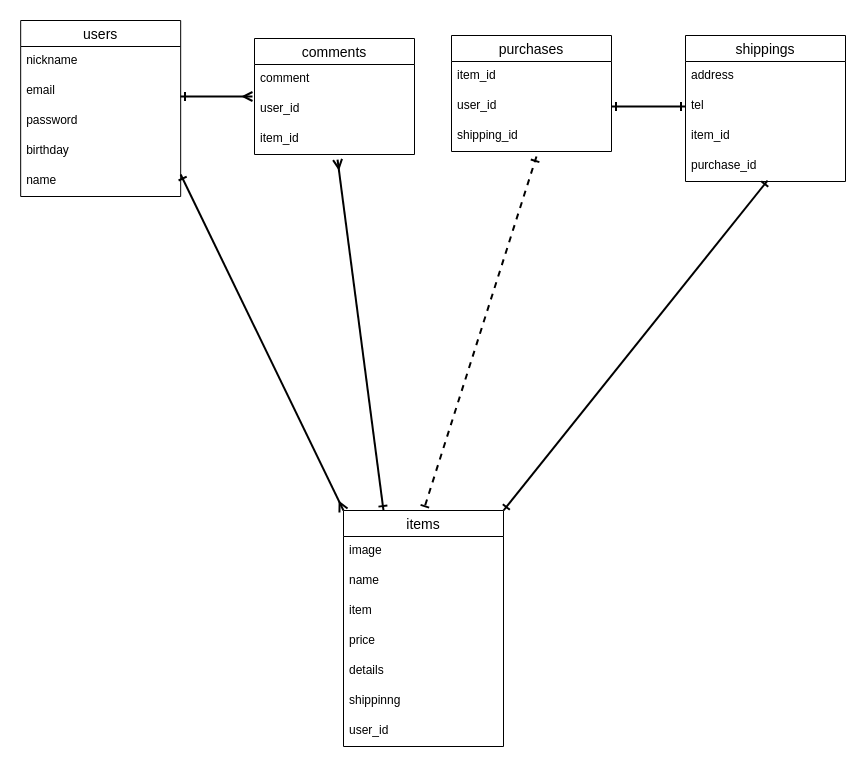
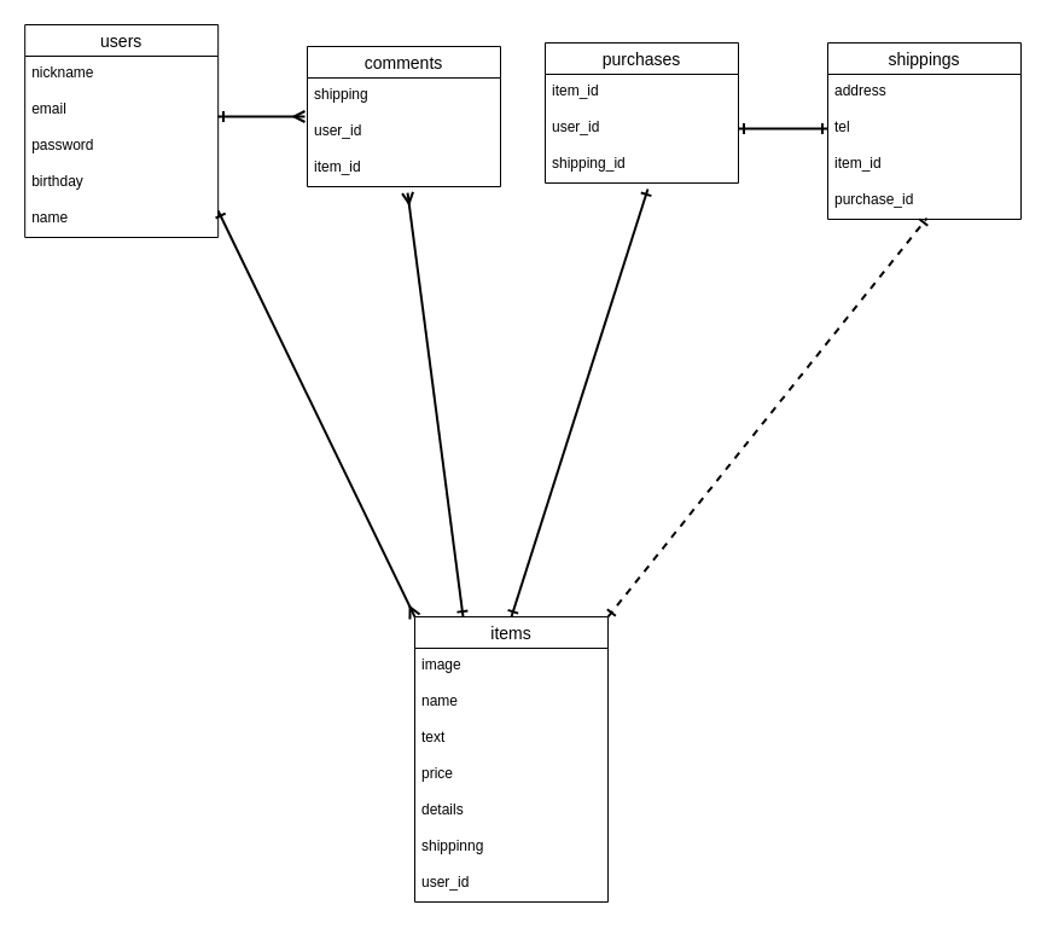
- <mxCell id="23" value="comment" style="text;strokeColor=none;fillColor=none;spacingLeft=4;spacingRight=4;overflow=hidden;rotatable=0;points=[[0,0.5],[1,0.5]];portConstraint=eastwest;fontSize=12;" vertex="1" parent="22"><mxGeometry y="26" width="160" height="30" as="geometry" /></mxCell>
+ <mxCell id="23" value="shipping" style="text;strokeColor=none;fillColor=none;spacingLeft=4;spacingRight=4;overflow=hidden;rotatable=0;points=[[0,0.5],[1,0.5]];portConstraint=eastwest;fontSize=12;" vertex="1" parent="22"><mxGeometry y="26" width="160" height="30" as="geometry" /></mxCell>
- <mxCell id="20" value="" style="endArrow=ERone;html=1;strokeWidth=2;entryX=0.5;entryY=0;entryDx=0;entryDy=0;startArrow=ERone;startFill=0;endFill=0;exitX=0.531;exitY=1.167;exitDx=0;exitDy=0;exitPerimeter=0;dashed=1;" edge="1" parent="1" source="18" target="7"><mxGeometry width="50" height="50" relative="1" as="geometry"><mxPoint x="180.18" y="418" as="sourcePoint" /><mxPoint x="626" y="418" as="targetPoint" /></mxGeometry></mxCell>
+ <mxCell id="20" value="" style="endArrow=ERone;html=1;strokeWidth=2;entryX=0.5;entryY=0;entryDx=0;entryDy=0;startArrow=ERone;startFill=0;endFill=0;exitX=0.531;exitY=1.167;exitDx=0;exitDy=0;exitPerimeter=0;" edge="1" parent="1" source="18" target="7"><mxGeometry width="50" height="50" relative="1" as="geometry"><mxPoint x="180.18" y="418" as="sourcePoint" /><mxPoint x="626" y="418" as="targetPoint" /></mxGeometry></mxCell>
- <mxCell id="19" value="" style="endArrow=ERone;html=1;strokeWidth=2;startArrow=ERone;startFill=0;endFill=0;exitX=1;exitY=0;exitDx=0;exitDy=0;entryX=0.513;entryY=0.967;entryDx=0;entryDy=0;entryPerimeter=0;" edge="1" parent="1" source="7" target="6"><mxGeometry width="50" height="50" relative="1" as="geometry"><mxPoint x="726" y="368" as="sourcePoint" /><mxPoint x="726" y="186" as="targetPoint" /></mxGeometry></mxCell>
+ <mxCell id="19" value="" style="endArrow=ERone;html=1;strokeWidth=2;startArrow=ERone;startFill=0;endFill=0;exitX=1;exitY=0;exitDx=0;exitDy=0;entryX=0.513;entryY=0.967;entryDx=0;entryDy=0;entryPerimeter=0;dashed=1;" edge="1" parent="1" source="7" target="6"><mxGeometry width="50" height="50" relative="1" as="geometry"><mxPoint x="726" y="368" as="sourcePoint" /><mxPoint x="726" y="186" as="targetPoint" /></mxGeometry></mxCell>
- <mxCell id="10" value="item" style="text;strokeColor=none;fillColor=none;spacingLeft=4;spacingRight=4;overflow=hidden;rotatable=0;points=[[0,0.5],[1,0.5]];portConstraint=eastwest;fontSize=12;" vertex="1" parent="7"><mxGeometry y="86" width="160" height="30" as="geometry" /></mxCell>
+ <mxCell id="10" value="text" style="text;strokeColor=none;fillColor=none;spacingLeft=4;spacingRight=4;overflow=hidden;rotatable=0;points=[[0,0.5],[1,0.5]];portConstraint=eastwest;fontSize=12;" vertex="1" parent="7"><mxGeometry y="86" width="160" height="30" as="geometry" /></mxCell>
